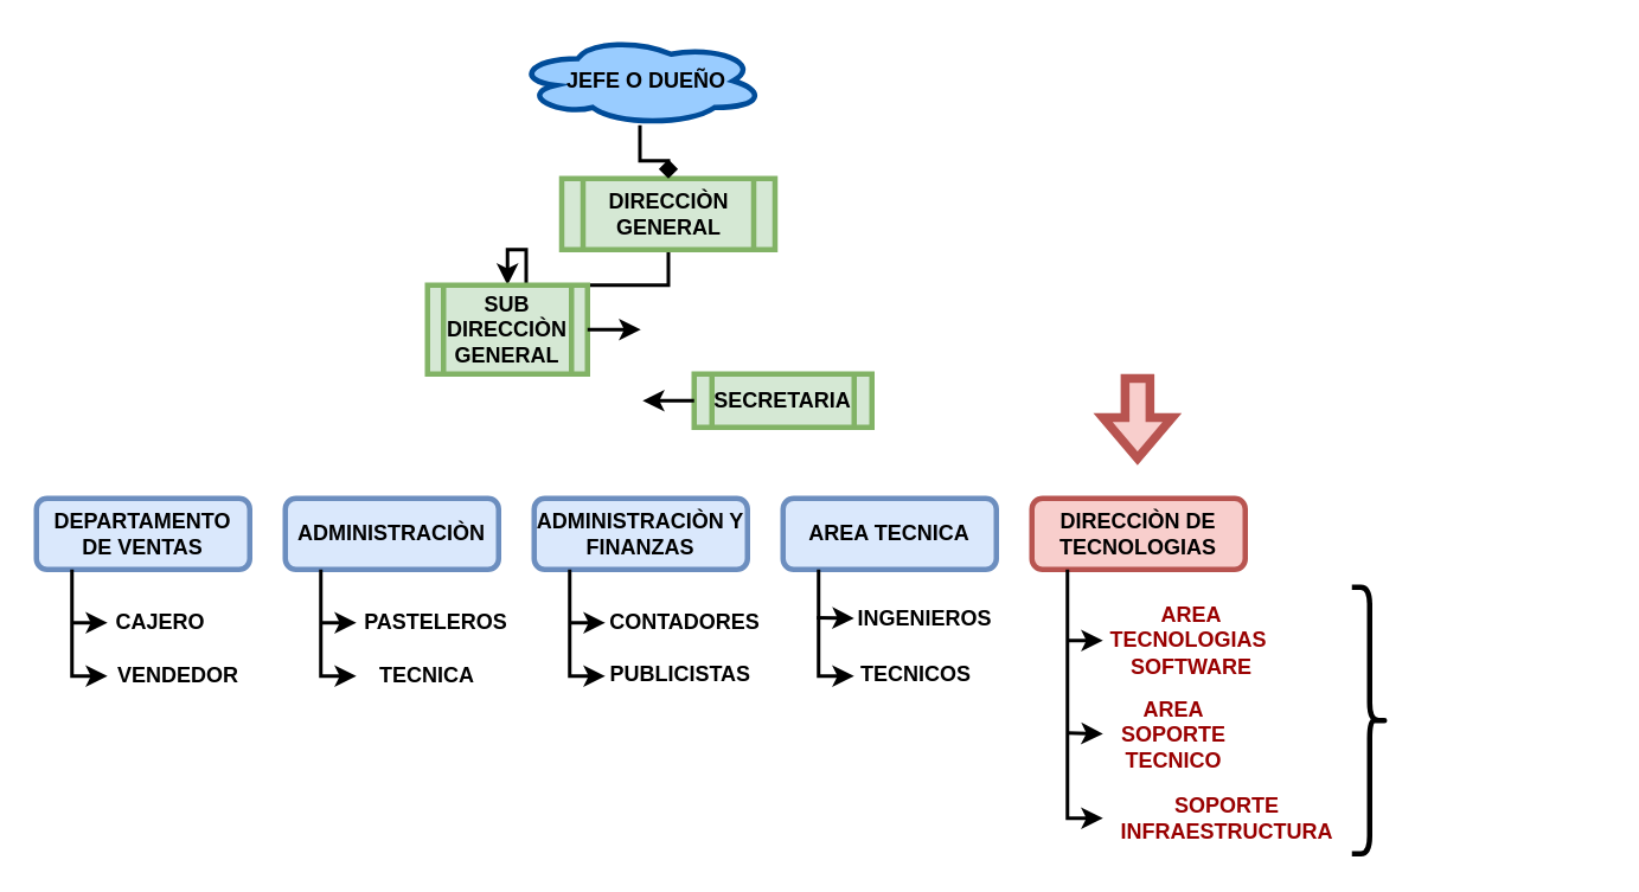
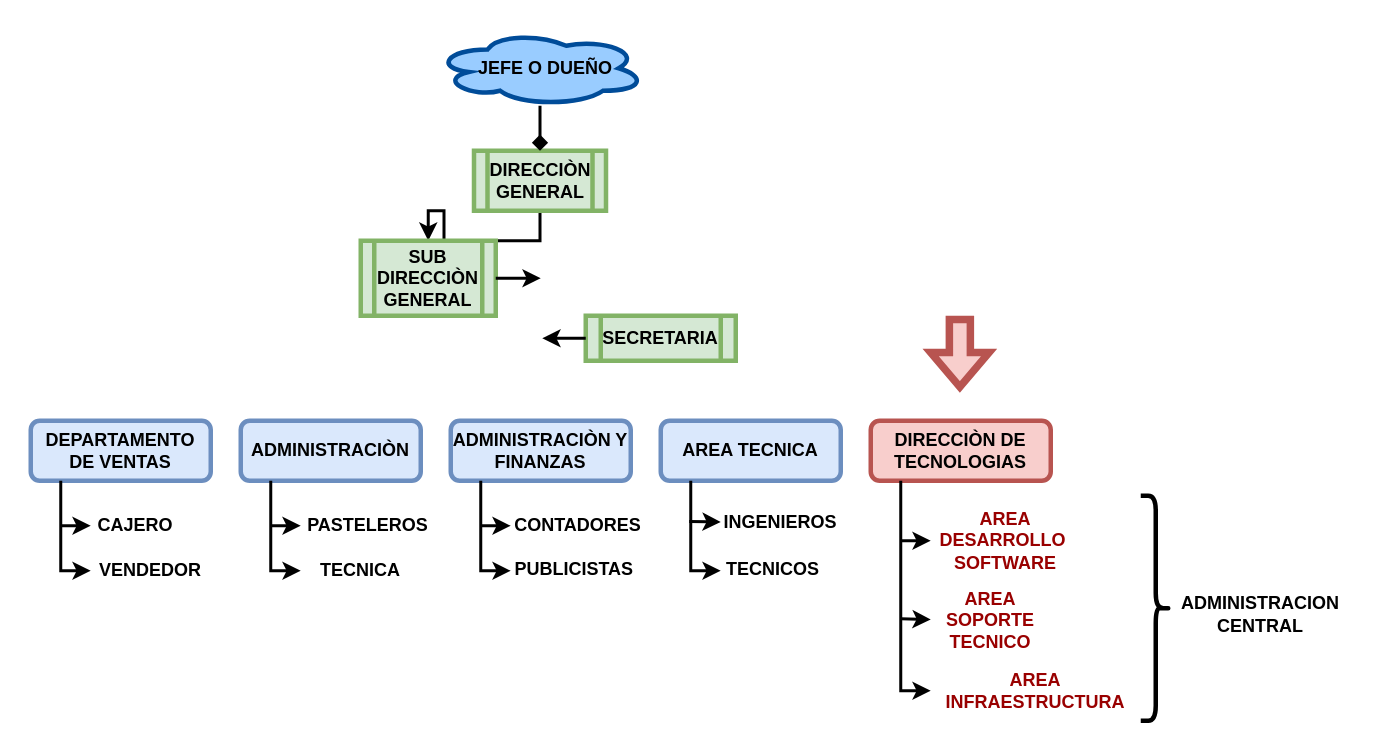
- <mxCell id="3" value="&lt;font style=&quot;vertical-align: inherit; font-size: 12px;&quot;&gt;&lt;font style=&quot;vertical-align: inherit; font-size: 12px;&quot;&gt;DIRECCIÒN GENERAL&lt;/font&gt;&lt;/font&gt;" style="shape=process;whiteSpace=wrap;html=1;backgroundOutline=1;fontStyle=1;fontSize=12;fillColor=#d5e8d4;strokeColor=#82b366;strokeWidth=3;" parent="1" vertex="1"><mxGeometry x="315.5" y="100" width="120" height="40" as="geometry" /></mxCell>
+ <mxCell id="3" value="&lt;font style=&quot;vertical-align: inherit; font-size: 12px;&quot;&gt;&lt;font style=&quot;vertical-align: inherit; font-size: 12px;&quot;&gt;DIRECCIÒN GENERAL&lt;/font&gt;&lt;/font&gt;" style="shape=process;whiteSpace=wrap;html=1;backgroundOutline=1;fontStyle=1;fontSize=12;fillColor=#d5e8d4;strokeColor=#82b366;strokeWidth=3;" parent="1" vertex="1"><mxGeometry x="315.5" y="100" width="88" height="40" as="geometry" /></mxCell>
- <mxCell id="32" value="&lt;font color=&quot;#990000&quot;&gt;AREA TECNOLOGIAS&amp;nbsp; SOFTWARE&lt;/font&gt;" style="text;html=1;strokeColor=none;fillColor=none;align=center;verticalAlign=middle;whiteSpace=wrap;rounded=0;fontSize=12;fontStyle=1" vertex="1" parent="1"><mxGeometry x="620" y="332.5" width="100" height="55" as="geometry" /></mxCell>
+ <mxCell id="32" value="&lt;font color=&quot;#990000&quot;&gt;AREA DESARROLLO&amp;nbsp; SOFTWARE&lt;/font&gt;" style="text;html=1;strokeColor=none;fillColor=none;align=center;verticalAlign=middle;whiteSpace=wrap;rounded=0;fontSize=12;fontStyle=1" vertex="1" parent="1"><mxGeometry x="620" y="332.5" width="100" height="55" as="geometry" /></mxCell>
+ <mxCell id="38" value="ADMINISTRACION CENTRAL" style="text;html=1;strokeColor=none;fillColor=none;align=center;verticalAlign=middle;whiteSpace=wrap;rounded=0;fontSize=12;fontStyle=1" vertex="1" parent="1"><mxGeometry x="780" y="393.75" width="120" height="30" as="geometry" /></mxCell>
- <mxCell id="34" value="&lt;font color=&quot;#990000&quot;&gt;SOPORTE INFRAESTRUCTURA&lt;/font&gt;" style="text;html=1;strokeColor=none;fillColor=none;align=center;verticalAlign=middle;whiteSpace=wrap;rounded=0;fontSize=12;fontStyle=1" vertex="1" parent="1"><mxGeometry x="620" y="440" width="140" height="40" as="geometry" /></mxCell>
+ <mxCell id="34" value="&lt;font color=&quot;#990000&quot;&gt;AREA INFRAESTRUCTURA&lt;/font&gt;" style="text;html=1;strokeColor=none;fillColor=none;align=center;verticalAlign=middle;whiteSpace=wrap;rounded=0;fontSize=12;fontStyle=1" vertex="1" parent="1"><mxGeometry x="620" y="440" width="140" height="40" as="geometry" /></mxCell>
